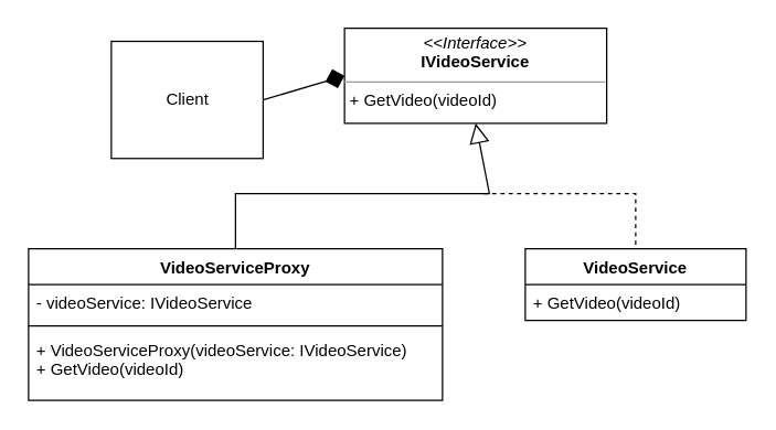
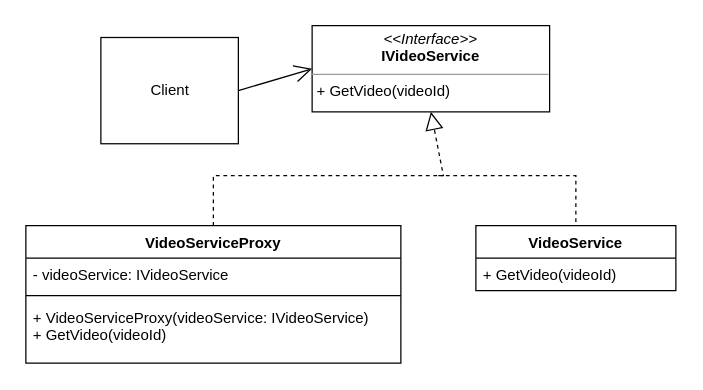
- <mxCell id="4" value="" style="endArrow=diamond;endFill=1;endSize=12;html=1;rounded=0;exitX=1;exitY=0.5;exitDx=0;exitDy=0;entryX=0;entryY=0.5;entryDx=0;entryDy=0;" edge="1" parent="1" source="3" target="2"><mxGeometry width="160" relative="1" as="geometry"><mxPoint x="270" y="420" as="sourcePoint" /><mxPoint x="430" y="420" as="targetPoint" /></mxGeometry></mxCell>
+ <mxCell id="4" value="" style="endArrow=open;endFill=1;endSize=12;html=1;rounded=0;exitX=1;exitY=0.5;exitDx=0;exitDy=0;entryX=0;entryY=0.5;entryDx=0;entryDy=0;" edge="1" parent="1" source="3" target="2"><mxGeometry width="160" relative="1" as="geometry"><mxPoint x="270" y="420" as="sourcePoint" /><mxPoint x="430" y="420" as="targetPoint" /></mxGeometry></mxCell>
- <mxCell id="11" value="" style="endArrow=block;dashed=0;endFill=0;endSize=12;html=1;rounded=0;entryX=0.5;entryY=1;entryDx=0;entryDy=0;exitX=0.5;exitY=0;exitDx=0;exitDy=0;" edge="1" parent="1" source="7" target="2"><mxGeometry width="160" relative="1" as="geometry"><mxPoint x="270" y="420" as="sourcePoint" /><mxPoint x="430" y="420" as="targetPoint" /><Array as="points"><mxPoint x="170" y="140" /><mxPoint x="354" y="140" /></Array></mxGeometry></mxCell>
+ <mxCell id="11" value="" style="endArrow=block;dashed=1;endFill=0;endSize=12;html=1;rounded=0;entryX=0.5;entryY=1;entryDx=0;entryDy=0;exitX=0.5;exitY=0;exitDx=0;exitDy=0;" edge="1" parent="1" source="7" target="2"><mxGeometry width="160" relative="1" as="geometry"><mxPoint x="270" y="420" as="sourcePoint" /><mxPoint x="430" y="420" as="targetPoint" /><Array as="points"><mxPoint x="170" y="140" /><mxPoint x="354" y="140" /></Array></mxGeometry></mxCell>
